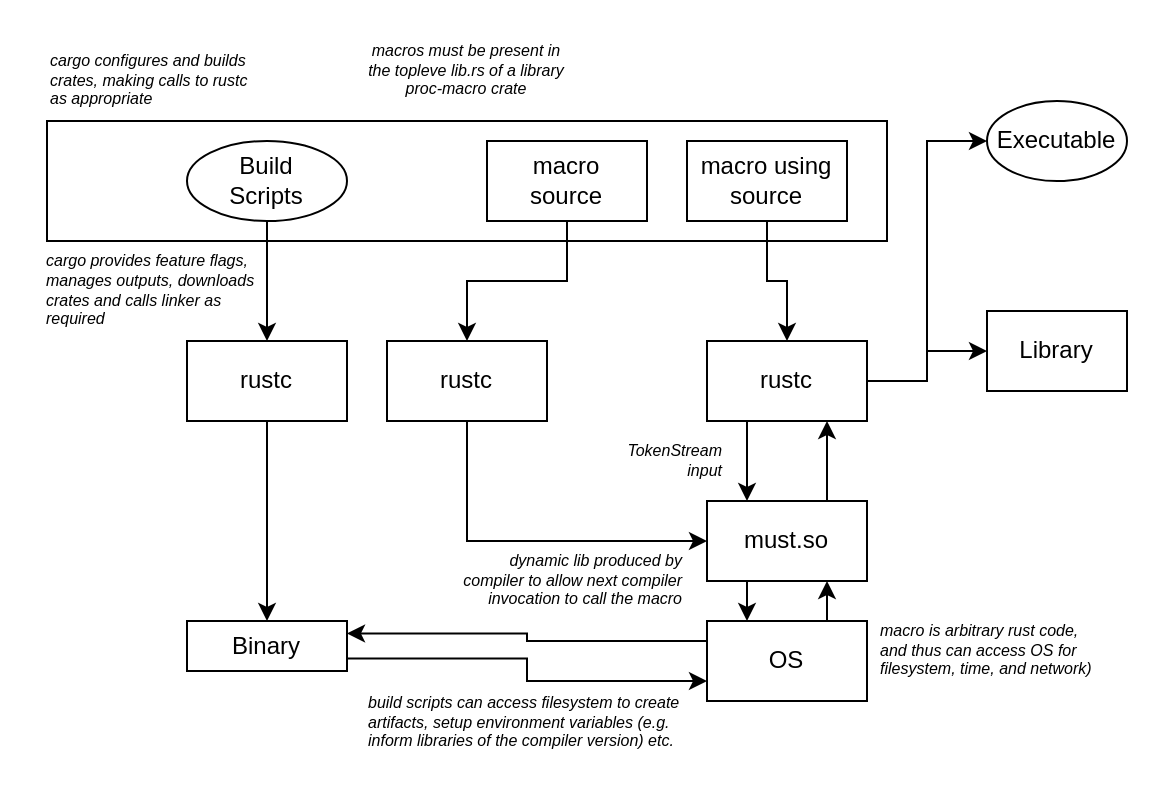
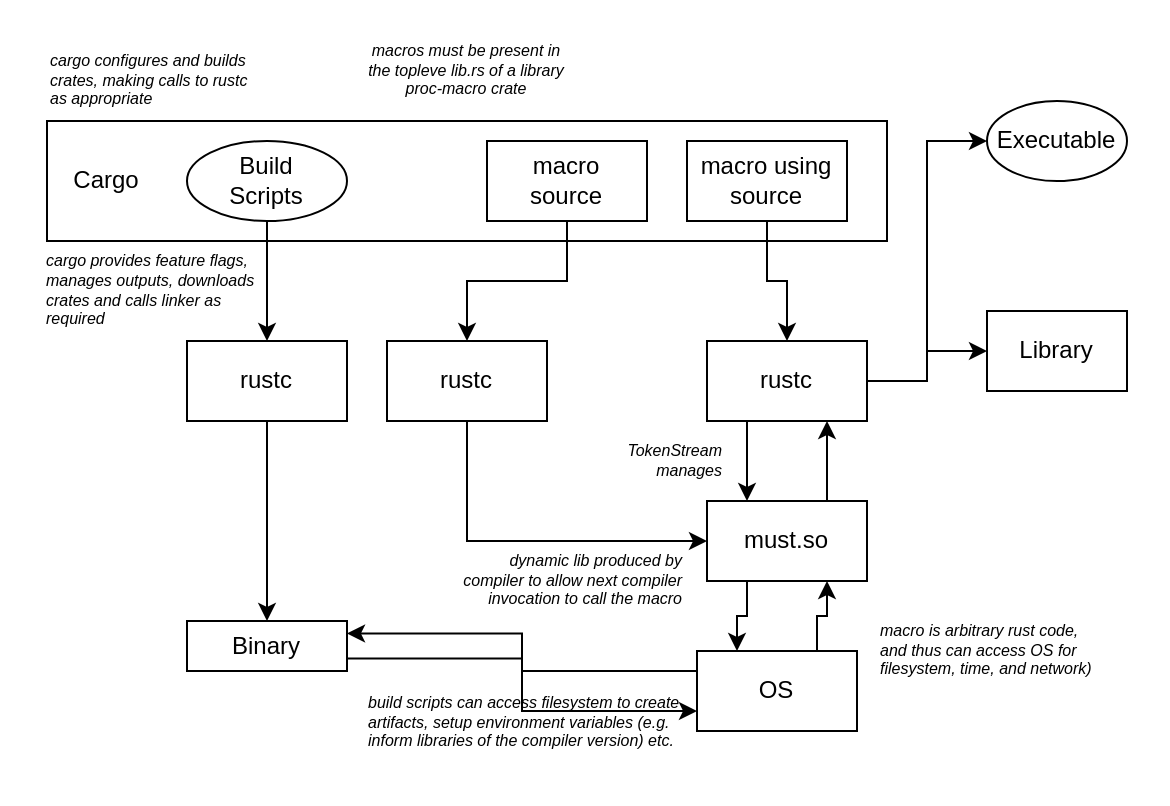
+ <mxCell id="16" value="Cargo" style="text;html=1;strokeColor=none;fillColor=none;align=center;verticalAlign=middle;whiteSpace=wrap;rounded=0;" vertex="1" parent="1"><mxGeometry x="23" y="75" width="60" height="30" as="geometry" /></mxCell>
- <mxCell id="26" value="TokenStream &lt;br&gt;input" style="text;html=1;strokeColor=none;fillColor=none;align=right;verticalAlign=middle;whiteSpace=wrap;rounded=0;fontSize=8;fontStyle=2" vertex="1" parent="1"><mxGeometry x="303" y="210" width="60" height="40" as="geometry" /></mxCell>
+ <mxCell id="26" value="TokenStream &lt;br&gt;manages" style="text;html=1;strokeColor=none;fillColor=none;align=right;verticalAlign=middle;whiteSpace=wrap;rounded=0;fontSize=8;fontStyle=2" vertex="1" parent="1"><mxGeometry x="303" y="210" width="60" height="40" as="geometry" /></mxCell>
- <mxCell id="22" value="OS" style="rounded=0;whiteSpace=wrap;html=1;" vertex="1" parent="1"><mxGeometry x="353" y="310" width="80" height="40" as="geometry" /></mxCell>
+ <mxCell id="22" value="OS" style="rounded=0;whiteSpace=wrap;html=1;" vertex="1" parent="1"><mxGeometry x="348" y="325" width="80" height="40" as="geometry" /></mxCell>
